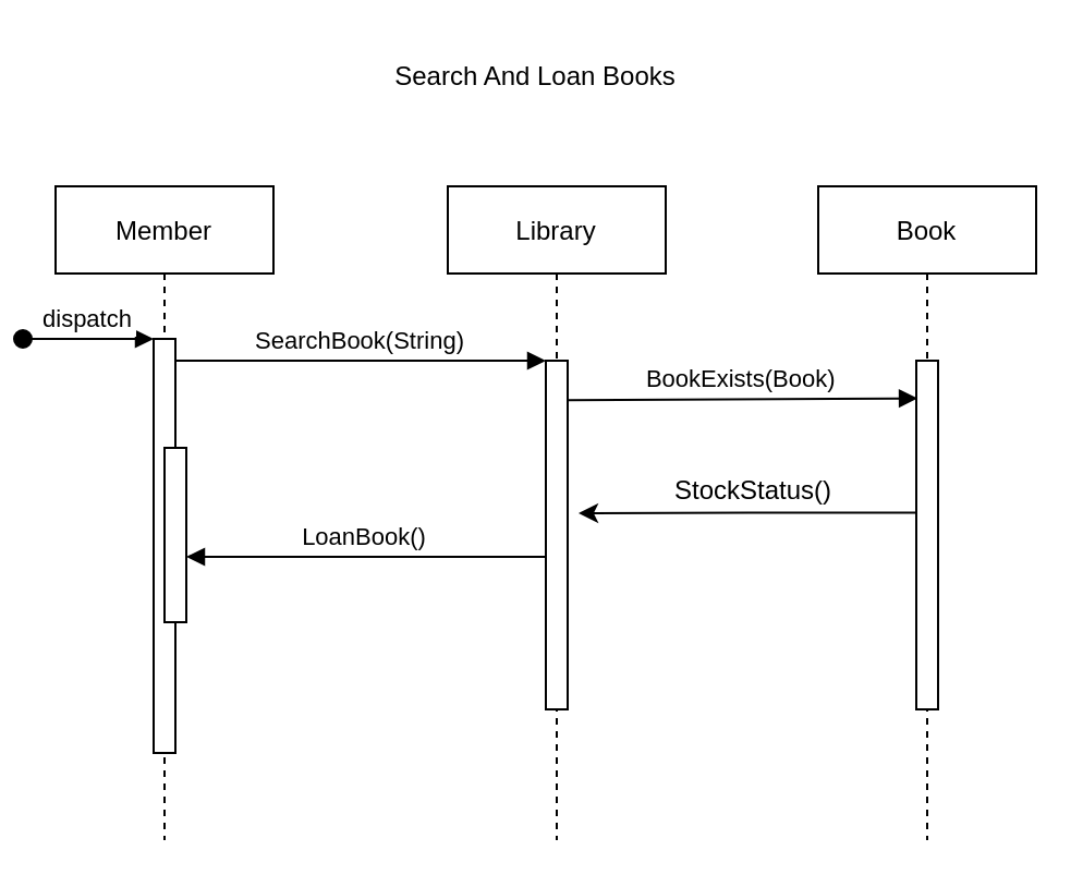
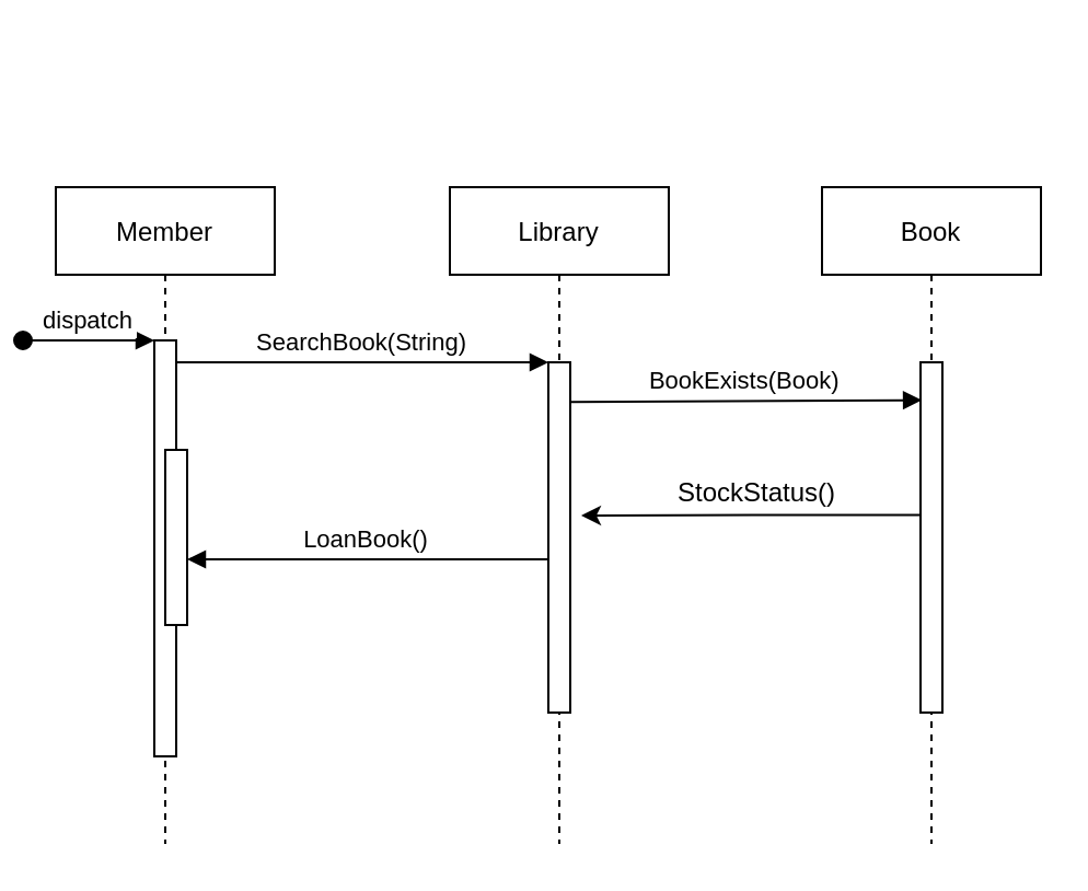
- <mxCell id="15" value="Search And Loan Books" style="text;html=1;align=center;verticalAlign=middle;resizable=0;points=[];autosize=1;strokeColor=none;fillColor=none;" vertex="1" parent="1"><mxGeometry x="160" y="20" width="160" height="30" as="geometry" /></mxCell>
